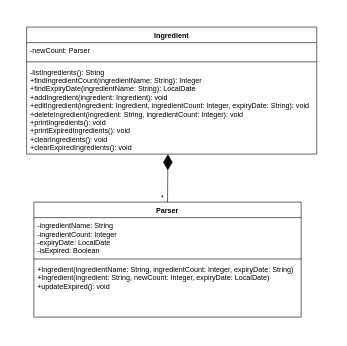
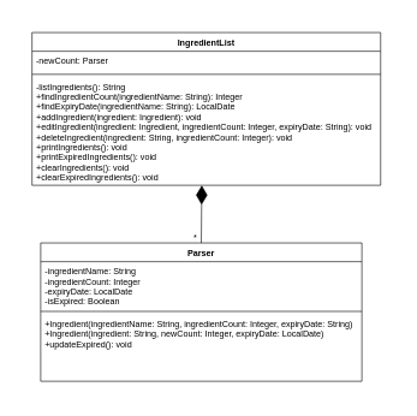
- <mxCell id="3" value="Ingredient" style="swimlane;fontStyle=1;align=center;verticalAlign=top;childLayout=stackLayout;horizontal=1;startSize=26;horizontalStack=0;resizeParent=1;resizeParentMax=0;resizeLast=0;collapsible=1;marginBottom=0;" parent="1" vertex="1"><mxGeometry x="44" y="44" width="484" height="212" as="geometry" /></mxCell>
+ <mxCell id="3" value="IngredientList" style="swimlane;fontStyle=1;align=center;verticalAlign=top;childLayout=stackLayout;horizontal=1;startSize=26;horizontalStack=0;resizeParent=1;resizeParentMax=0;resizeLast=0;collapsible=1;marginBottom=0;" parent="1" vertex="1"><mxGeometry x="44" y="44" width="484" height="212" as="geometry" /></mxCell>
